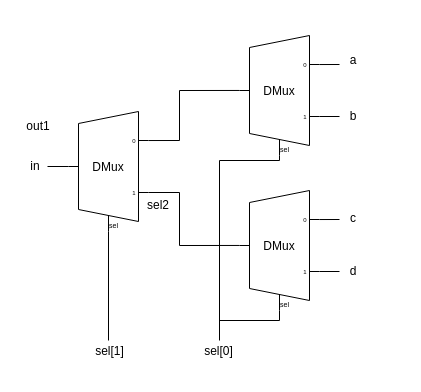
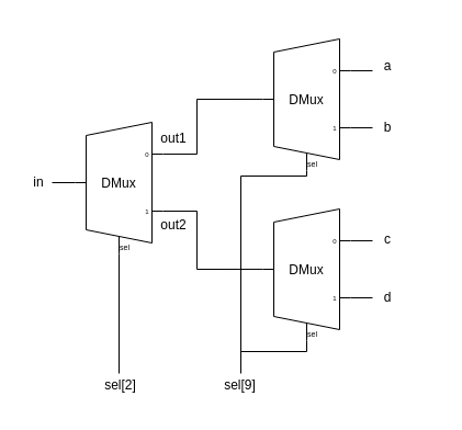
- <mxCell id="23" value="out1" style="text;html=1;align=center;verticalAlign=middle;whiteSpace=wrap;rounded=0;" vertex="1" parent="1"><mxGeometry x="28" y="116" width="20" height="19" as="geometry" /></mxCell>
+ <mxCell id="23" value="out1" style="text;html=1;align=center;verticalAlign=middle;whiteSpace=wrap;rounded=0;" vertex="1" parent="1"><mxGeometry x="148" y="116" width="20" height="19" as="geometry" /></mxCell>
- <mxCell id="24" value="sel2" style="text;html=1;align=center;verticalAlign=middle;whiteSpace=wrap;rounded=0;" vertex="1" parent="1"><mxGeometry x="148" y="195" width="20" height="19" as="geometry" /></mxCell>
+ <mxCell id="24" value="out2" style="text;html=1;align=center;verticalAlign=middle;whiteSpace=wrap;rounded=0;" vertex="1" parent="1"><mxGeometry x="148" y="195" width="20" height="19" as="geometry" /></mxCell>
- <mxCell id="29" value="sel[1]" style="text;html=1;align=center;verticalAlign=middle;whiteSpace=wrap;rounded=0;" vertex="1" parent="1"><mxGeometry x="94" y="341" width="31" height="19" as="geometry" /></mxCell>
+ <mxCell id="29" value="sel[2]" style="text;html=1;align=center;verticalAlign=middle;whiteSpace=wrap;rounded=0;" vertex="1" parent="1"><mxGeometry x="94" y="341" width="31" height="19" as="geometry" /></mxCell>
- <mxCell id="27" value="sel[0]" style="text;html=1;align=center;verticalAlign=middle;whiteSpace=wrap;rounded=0;" vertex="1" parent="1"><mxGeometry x="203" y="341" width="31" height="19" as="geometry" /></mxCell>
+ <mxCell id="27" value="sel[9]" style="text;html=1;align=center;verticalAlign=middle;whiteSpace=wrap;rounded=0;" vertex="1" parent="1"><mxGeometry x="203" y="341" width="31" height="19" as="geometry" /></mxCell>
